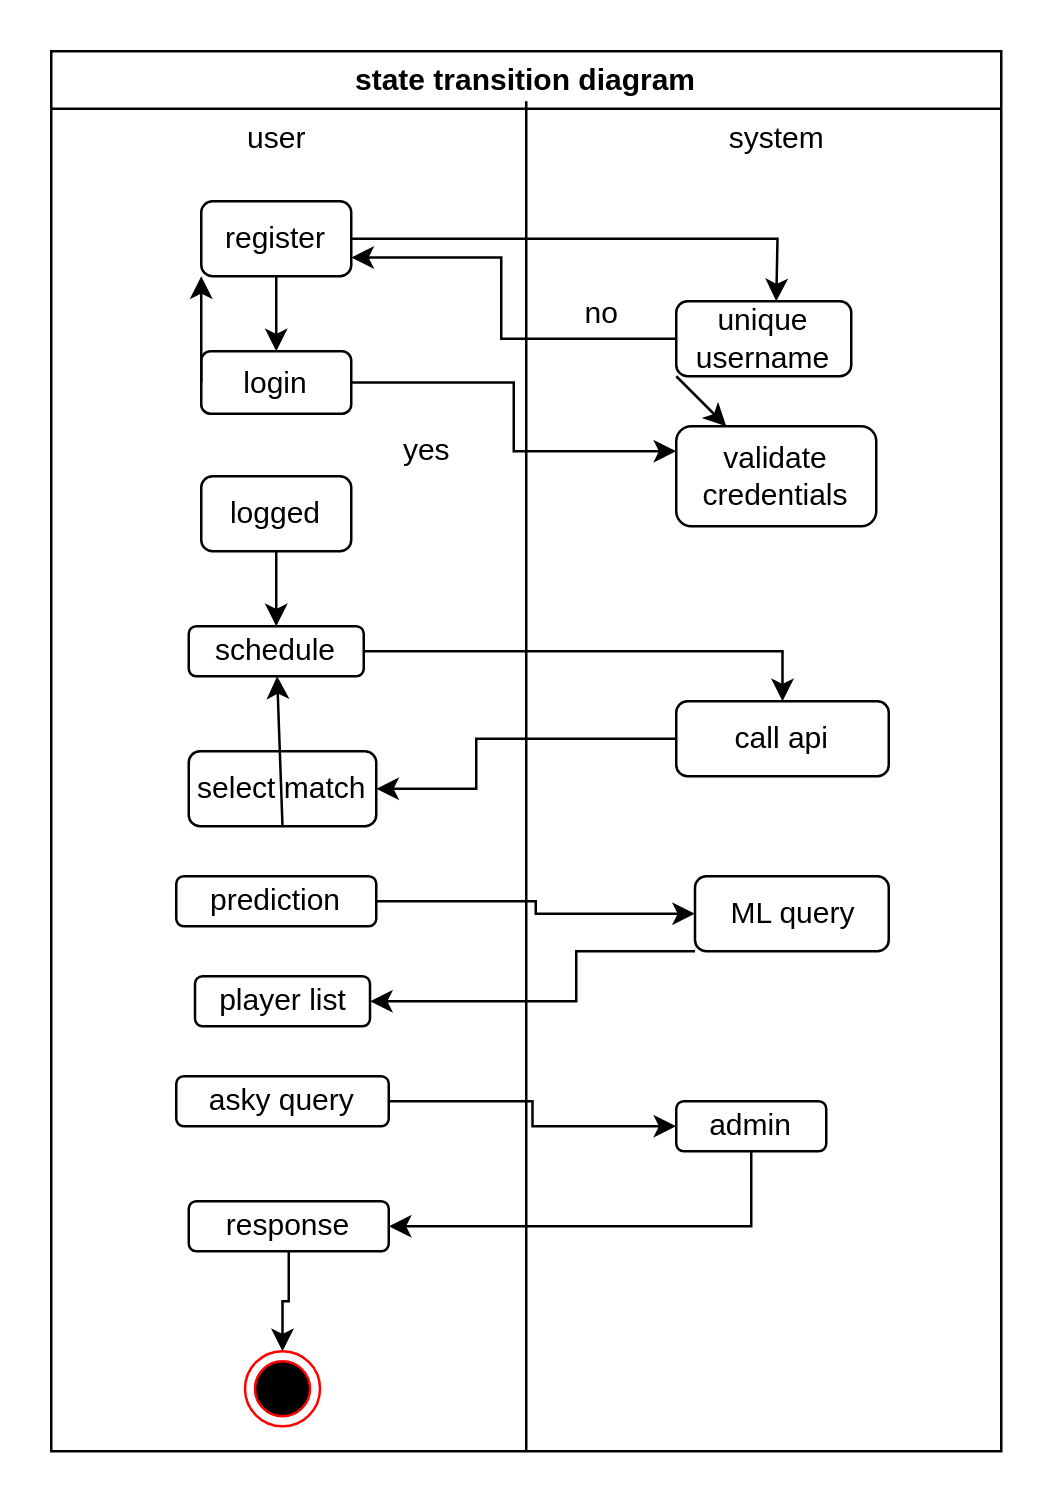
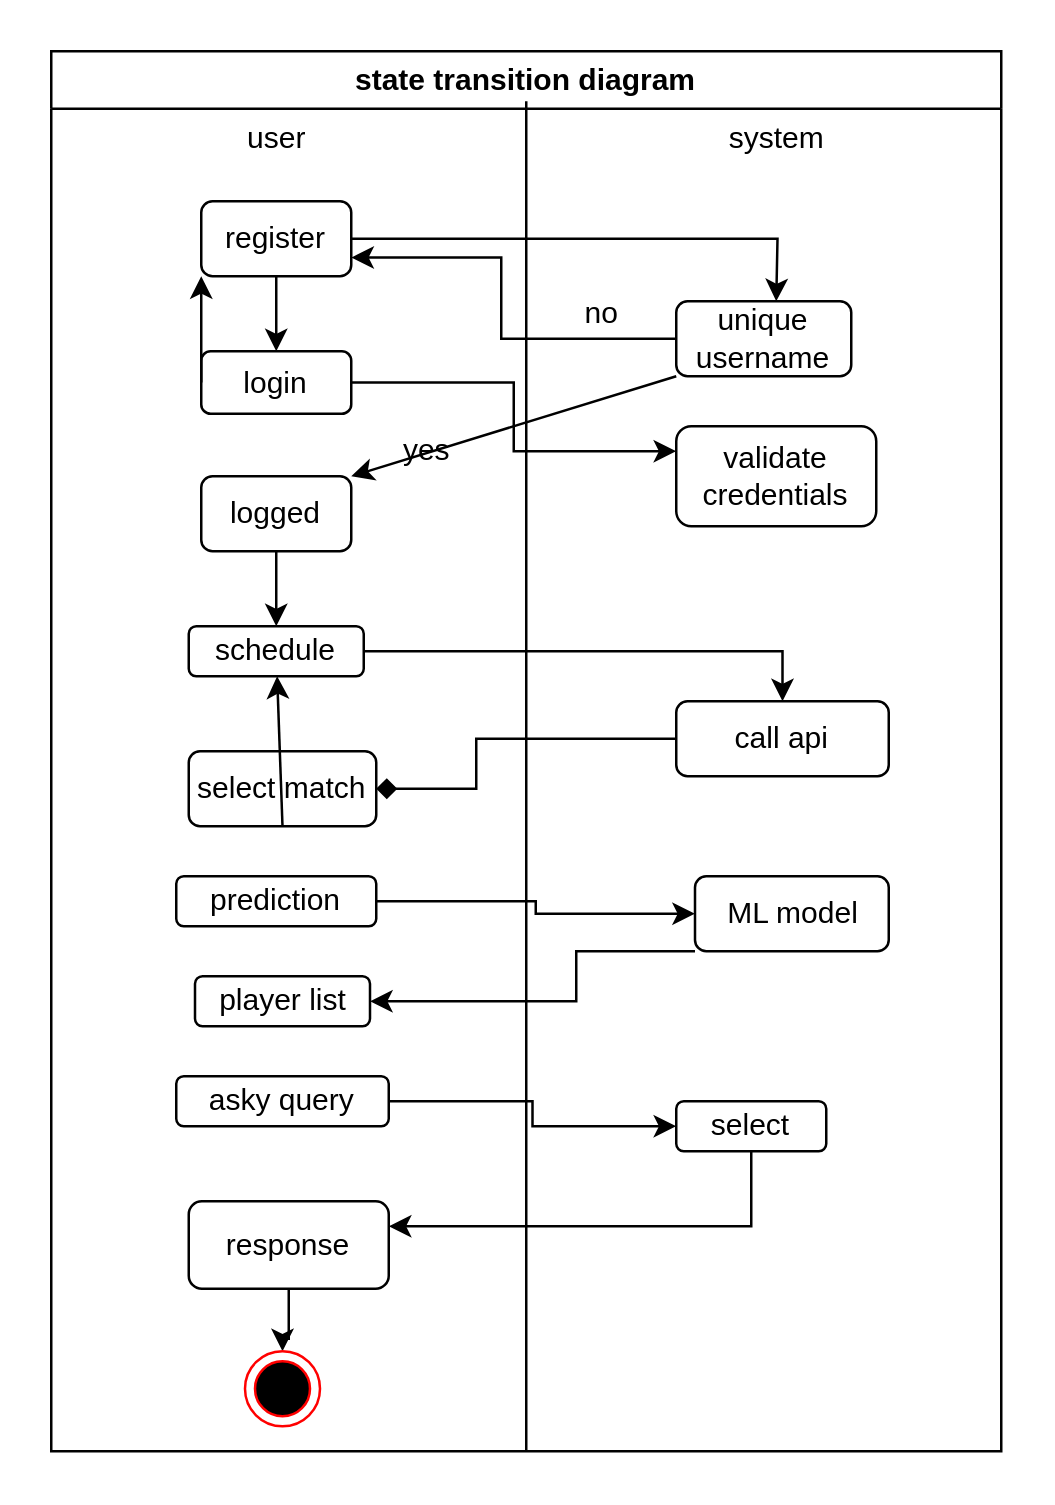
- <mxCell id="18" value="" style="endArrow=classic;html=1;rounded=0;exitX=0;exitY=1;exitDx=0;exitDy=0;" edge="1" parent="2" source="9" target="13"><mxGeometry width="50" height="50" relative="1" as="geometry"><mxPoint x="170" y="230" as="sourcePoint" /><mxPoint x="220" y="180" as="targetPoint" /></mxGeometry></mxCell>
+ <mxCell id="18" value="" style="endArrow=classic;html=1;rounded=0;exitX=0;exitY=1;exitDx=0;exitDy=0;entryX=1;entryY=0;entryDx=0;entryDy=0;" edge="1" parent="2" source="9" target="14"><mxGeometry width="50" height="50" relative="1" as="geometry"><mxPoint x="170" y="230" as="sourcePoint" /><mxPoint x="220" y="180" as="targetPoint" /></mxGeometry></mxCell>
- <mxCell id="19" style="edgeStyle=orthogonalEdgeStyle;rounded=0;orthogonalLoop=1;jettySize=auto;html=1;entryX=1;entryY=0.5;entryDx=0;entryDy=0;" edge="1" parent="2" source="20" target="21"><mxGeometry relative="1" as="geometry"><Array as="points"><mxPoint x="170" y="275" /><mxPoint x="170" y="295" /></Array></mxGeometry></mxCell>
+ <mxCell id="19" style="edgeStyle=orthogonalEdgeStyle;rounded=0;orthogonalLoop=1;jettySize=auto;html=1;entryX=1;entryY=0.5;entryDx=0;entryDy=0;endArrow=diamond;" edge="1" parent="2" source="20" target="21"><mxGeometry relative="1" as="geometry"><Array as="points"><mxPoint x="170" y="275" /><mxPoint x="170" y="295" /></Array></mxGeometry></mxCell>
- <mxCell id="23" value="ML query" style="rounded=1;whiteSpace=wrap;html=1;" vertex="1" parent="2"><mxGeometry x="257.5" y="330" width="77.5" height="30" as="geometry" /></mxCell>
+ <mxCell id="23" value="ML model" style="rounded=1;whiteSpace=wrap;html=1;" vertex="1" parent="2"><mxGeometry x="257.5" y="330" width="77.5" height="30" as="geometry" /></mxCell>
- <mxCell id="29" value="admin" style="rounded=1;whiteSpace=wrap;html=1;" vertex="1" parent="2"><mxGeometry x="250" y="420" width="60" height="20" as="geometry" /></mxCell>
+ <mxCell id="29" value="select" style="rounded=1;whiteSpace=wrap;html=1;" vertex="1" parent="2"><mxGeometry x="250" y="420" width="60" height="20" as="geometry" /></mxCell>
- <mxCell id="33" value="response" style="whiteSpace=wrap;html=1;rounded=1;" vertex="1" parent="2"><mxGeometry x="55" y="460" width="80" height="20" as="geometry" /></mxCell>
+ <mxCell id="33" value="response" style="whiteSpace=wrap;html=1;rounded=1;" vertex="1" parent="2"><mxGeometry x="55" y="460" width="80" height="35" as="geometry" /></mxCell>
